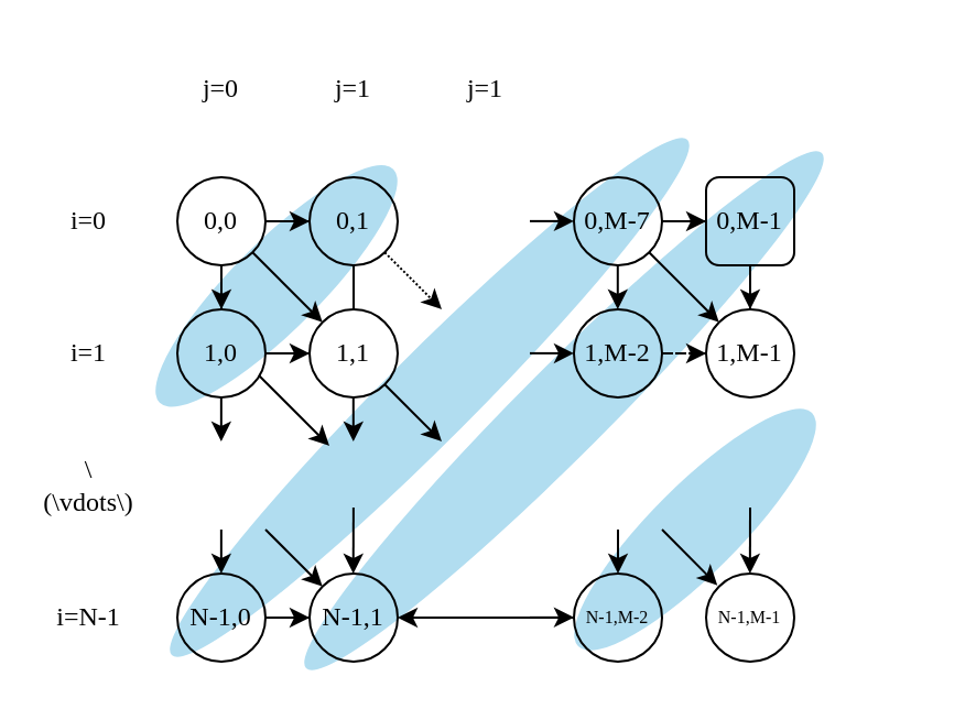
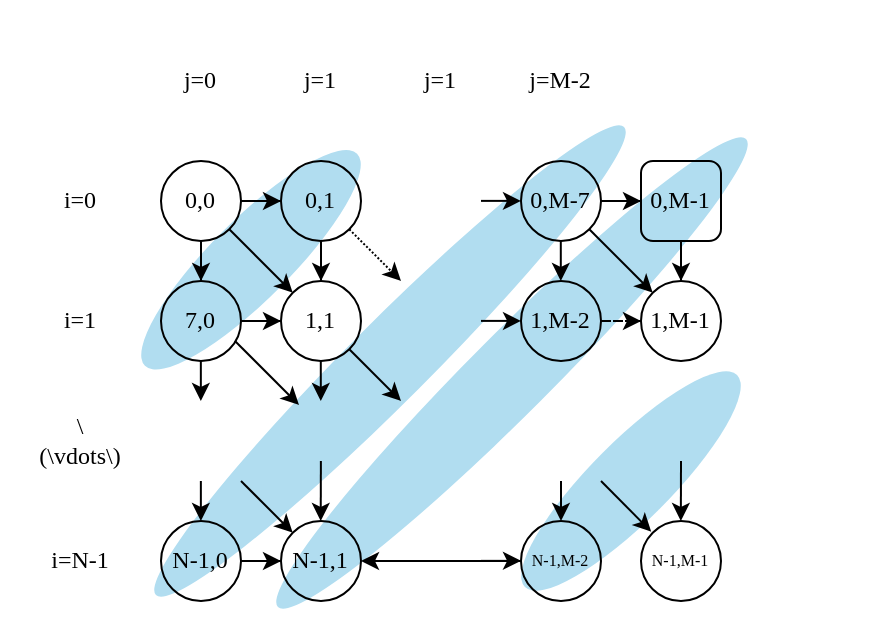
+ <mxCell id="18" value="j=M-2" style="text;html=1;align=center;verticalAlign=middle;whiteSpace=wrap;rounded=0;fontFamily=Lucida Console;" vertex="1" parent="1"><mxGeometry x="260" y="20" width="40" height="40" as="geometry" /></mxCell>
- <mxCell id="15" style="edgeStyle=orthogonalEdgeStyle;rounded=0;orthogonalLoop=1;jettySize=auto;html=1;entryX=0.5;entryY=0;entryDx=0;entryDy=0;endArrow=none;" edge="1" parent="1" source="16" target="25"><mxGeometry relative="1" as="geometry" /></mxCell>
+ <mxCell id="15" style="edgeStyle=orthogonalEdgeStyle;rounded=0;orthogonalLoop=1;jettySize=auto;html=1;entryX=0.5;entryY=0;entryDx=0;entryDy=0;" edge="1" parent="1" source="16" target="25"><mxGeometry relative="1" as="geometry" /></mxCell>
- <mxCell id="24" value="1,0" style="ellipse;whiteSpace=wrap;html=1;aspect=fixed;fillColor=none;fontFamily=Lucida Console;" vertex="1" parent="1"><mxGeometry x="80" y="140" width="40" height="40" as="geometry" /></mxCell>
+ <mxCell id="24" value="7,0" style="ellipse;whiteSpace=wrap;html=1;aspect=fixed;fillColor=none;fontFamily=Lucida Console;" vertex="1" parent="1"><mxGeometry x="80" y="140" width="40" height="40" as="geometry" /></mxCell>
